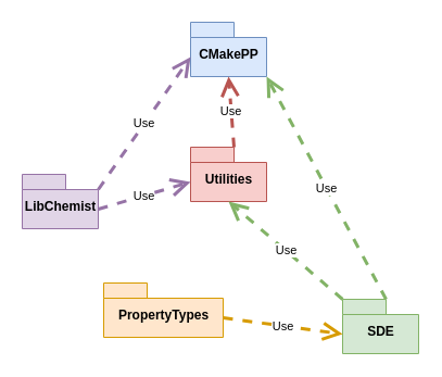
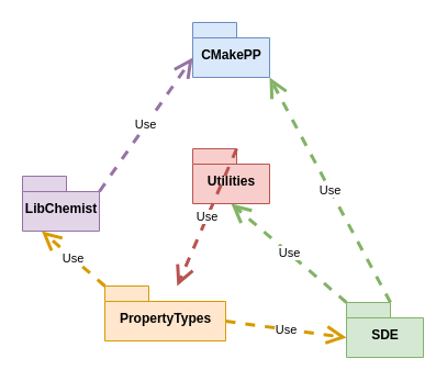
- <mxCell id="4" value="Use" style="endArrow=open;endSize=12;dashed=1;html=1;entryX=0.5;entryY=1;entryDx=0;entryDy=0;entryPerimeter=0;exitX=0;exitY=0;exitDx=40;exitDy=0;exitPerimeter=0;fillColor=#f8cecc;strokeColor=#b85450;strokeWidth=3;" edge="1" parent="1" source="3" target="2"><mxGeometry width="160" relative="1" as="geometry"><mxPoint x="-25" y="210" as="sourcePoint" /><mxPoint x="135" y="210" as="targetPoint" /></mxGeometry></mxCell>
+ <mxCell id="4" value="Use" style="endArrow=open;endSize=12;dashed=1;html=1;exitX=0;exitY=0;exitDx=40;exitDy=0;exitPerimeter=0;fillColor=#f8cecc;strokeColor=#b85450;strokeWidth=3;" edge="1" parent="1" source="3" target="11"><mxGeometry width="160" relative="1" as="geometry"><mxPoint x="-25" y="210" as="sourcePoint" /><mxPoint x="135" y="210" as="targetPoint" /></mxGeometry></mxCell>
- <mxCell id="9" value="Use" style="endArrow=open;endSize=12;dashed=1;html=1;entryX=0;entryY=0;entryDx=0;entryDy=32;entryPerimeter=0;exitX=0;exitY=0;exitDx=70;exitDy=32;exitPerimeter=0;fillColor=#e1d5e7;strokeColor=#9673a6;strokeWidth=3;" edge="1" parent="1" source="8" target="3"><mxGeometry width="160" relative="1" as="geometry"><mxPoint x="325" y="260" as="sourcePoint" /><mxPoint x="220" y="210" as="targetPoint" /></mxGeometry></mxCell>
+ <mxCell id="12" value="Use" style="endArrow=open;endSize=12;dashed=1;html=1;entryX=0.25;entryY=1;entryDx=0;entryDy=0;entryPerimeter=0;exitX=0;exitY=0;exitDx=0;exitDy=0;exitPerimeter=0;fillColor=#ffe6cc;strokeColor=#d79b00;strokeWidth=3;" edge="1" parent="1" source="11" target="8"><mxGeometry width="160" relative="1" as="geometry"><mxPoint x="100" y="220" as="sourcePoint" /><mxPoint x="203" y="260" as="targetPoint" /></mxGeometry></mxCell>
